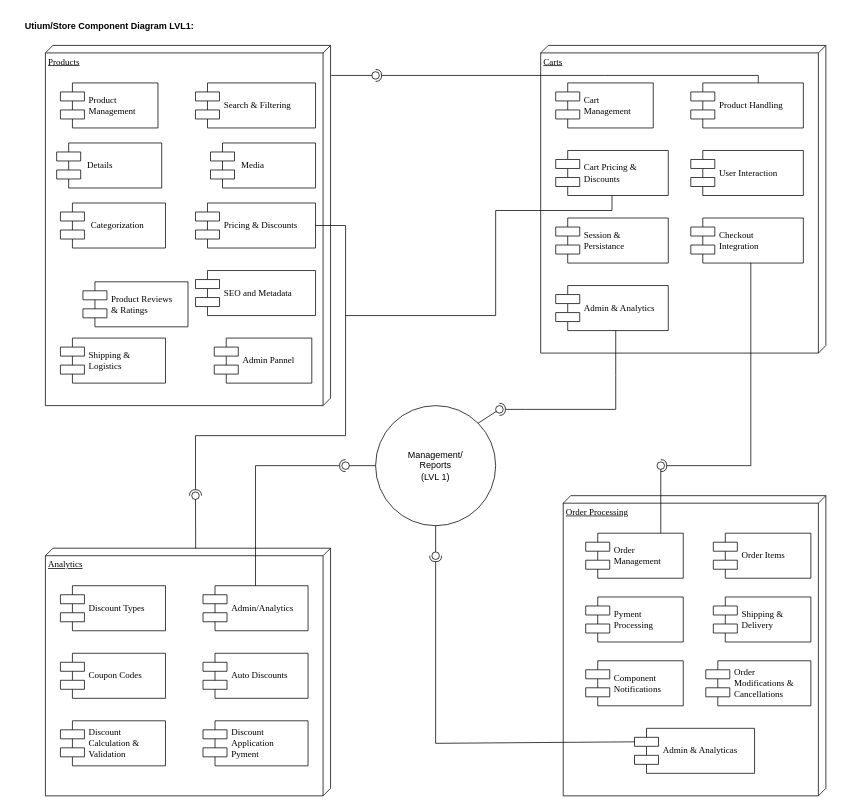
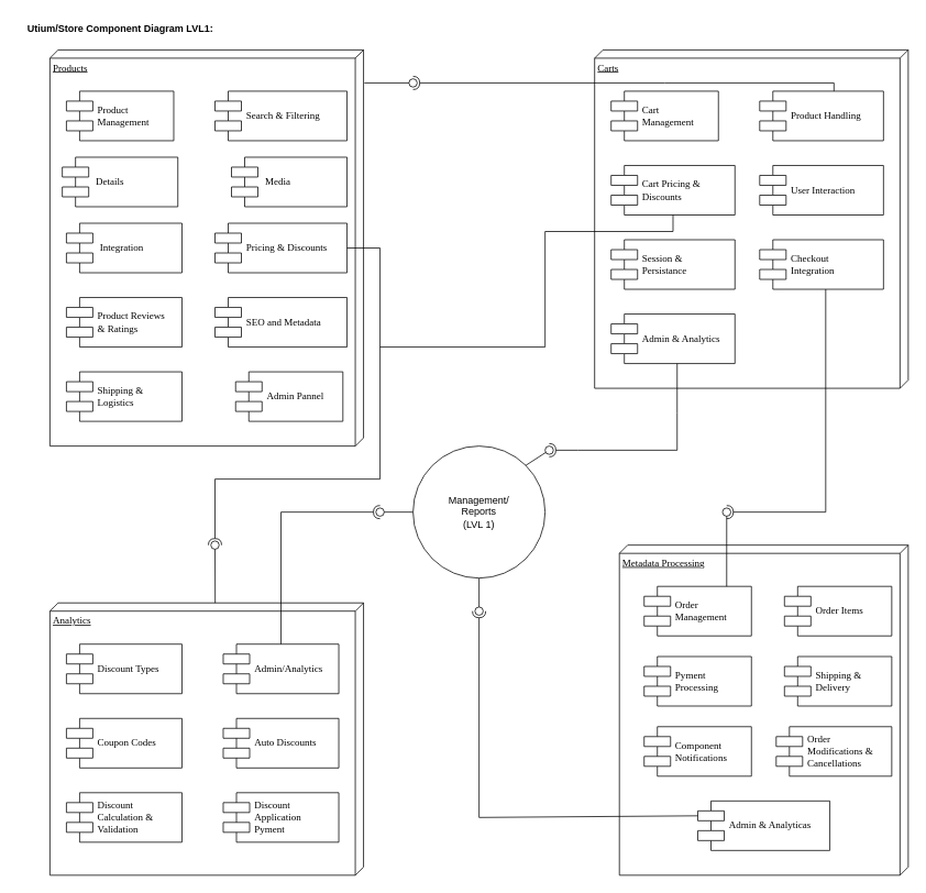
- <mxCell id="6" value="&amp;nbsp;&lt;span style=&quot;background-color: transparent; color: light-dark(rgb(0, 0, 0), rgb(255, 255, 255));&quot;&gt;Categorization&lt;/span&gt;" style="shape=component;align=left;spacingLeft=36;rounded=0;shadow=0;comic=0;labelBackgroundColor=none;strokeWidth=1;fontFamily=Verdana;fontSize=12;html=1;" vertex="1" parent="1"><mxGeometry x="80" y="270" width="140" height="60" as="geometry" /></mxCell>
+ <mxCell id="6" value="&amp;nbsp;&lt;span style=&quot;background-color: transparent; color: light-dark(rgb(0, 0, 0), rgb(255, 255, 255));&quot;&gt;Integration&lt;/span&gt;" style="shape=component;align=left;spacingLeft=36;rounded=0;shadow=0;comic=0;labelBackgroundColor=none;strokeWidth=1;fontFamily=Verdana;fontSize=12;html=1;" vertex="1" parent="1"><mxGeometry x="80" y="270" width="140" height="60" as="geometry" /></mxCell>
- <mxCell id="8" value="Product Reviews&lt;div&gt;&amp;amp; Ratings&lt;/div&gt;" style="shape=component;align=left;spacingLeft=36;rounded=0;shadow=0;comic=0;labelBackgroundColor=none;strokeWidth=1;fontFamily=Verdana;fontSize=12;html=1;" vertex="1" parent="1"><mxGeometry x="110" y="375" width="140" height="60" as="geometry" /></mxCell>
+ <mxCell id="8" value="Product Reviews&lt;div&gt;&amp;amp; Ratings&lt;/div&gt;" style="shape=component;align=left;spacingLeft=36;rounded=0;shadow=0;comic=0;labelBackgroundColor=none;strokeWidth=1;fontFamily=Verdana;fontSize=12;html=1;" vertex="1" parent="1"><mxGeometry x="80" y="360" width="140" height="60" as="geometry" /></mxCell>
- <mxCell id="29" value="Order Processing" style="verticalAlign=top;align=left;spacingTop=8;spacingLeft=2;spacingRight=12;shape=cube;size=10;direction=south;fontStyle=4;html=1;rounded=0;shadow=0;comic=0;labelBackgroundColor=none;strokeWidth=1;fontFamily=Verdana;fontSize=12" vertex="1" parent="1"><mxGeometry x="750" y="660" width="350" height="400" as="geometry" /></mxCell>
+ <mxCell id="29" value="Metadata Processing" style="verticalAlign=top;align=left;spacingTop=8;spacingLeft=2;spacingRight=12;shape=cube;size=10;direction=south;fontStyle=4;html=1;rounded=0;shadow=0;comic=0;labelBackgroundColor=none;strokeWidth=1;fontFamily=Verdana;fontSize=12" vertex="1" parent="1"><mxGeometry x="750" y="660" width="350" height="400" as="geometry" /></mxCell>
